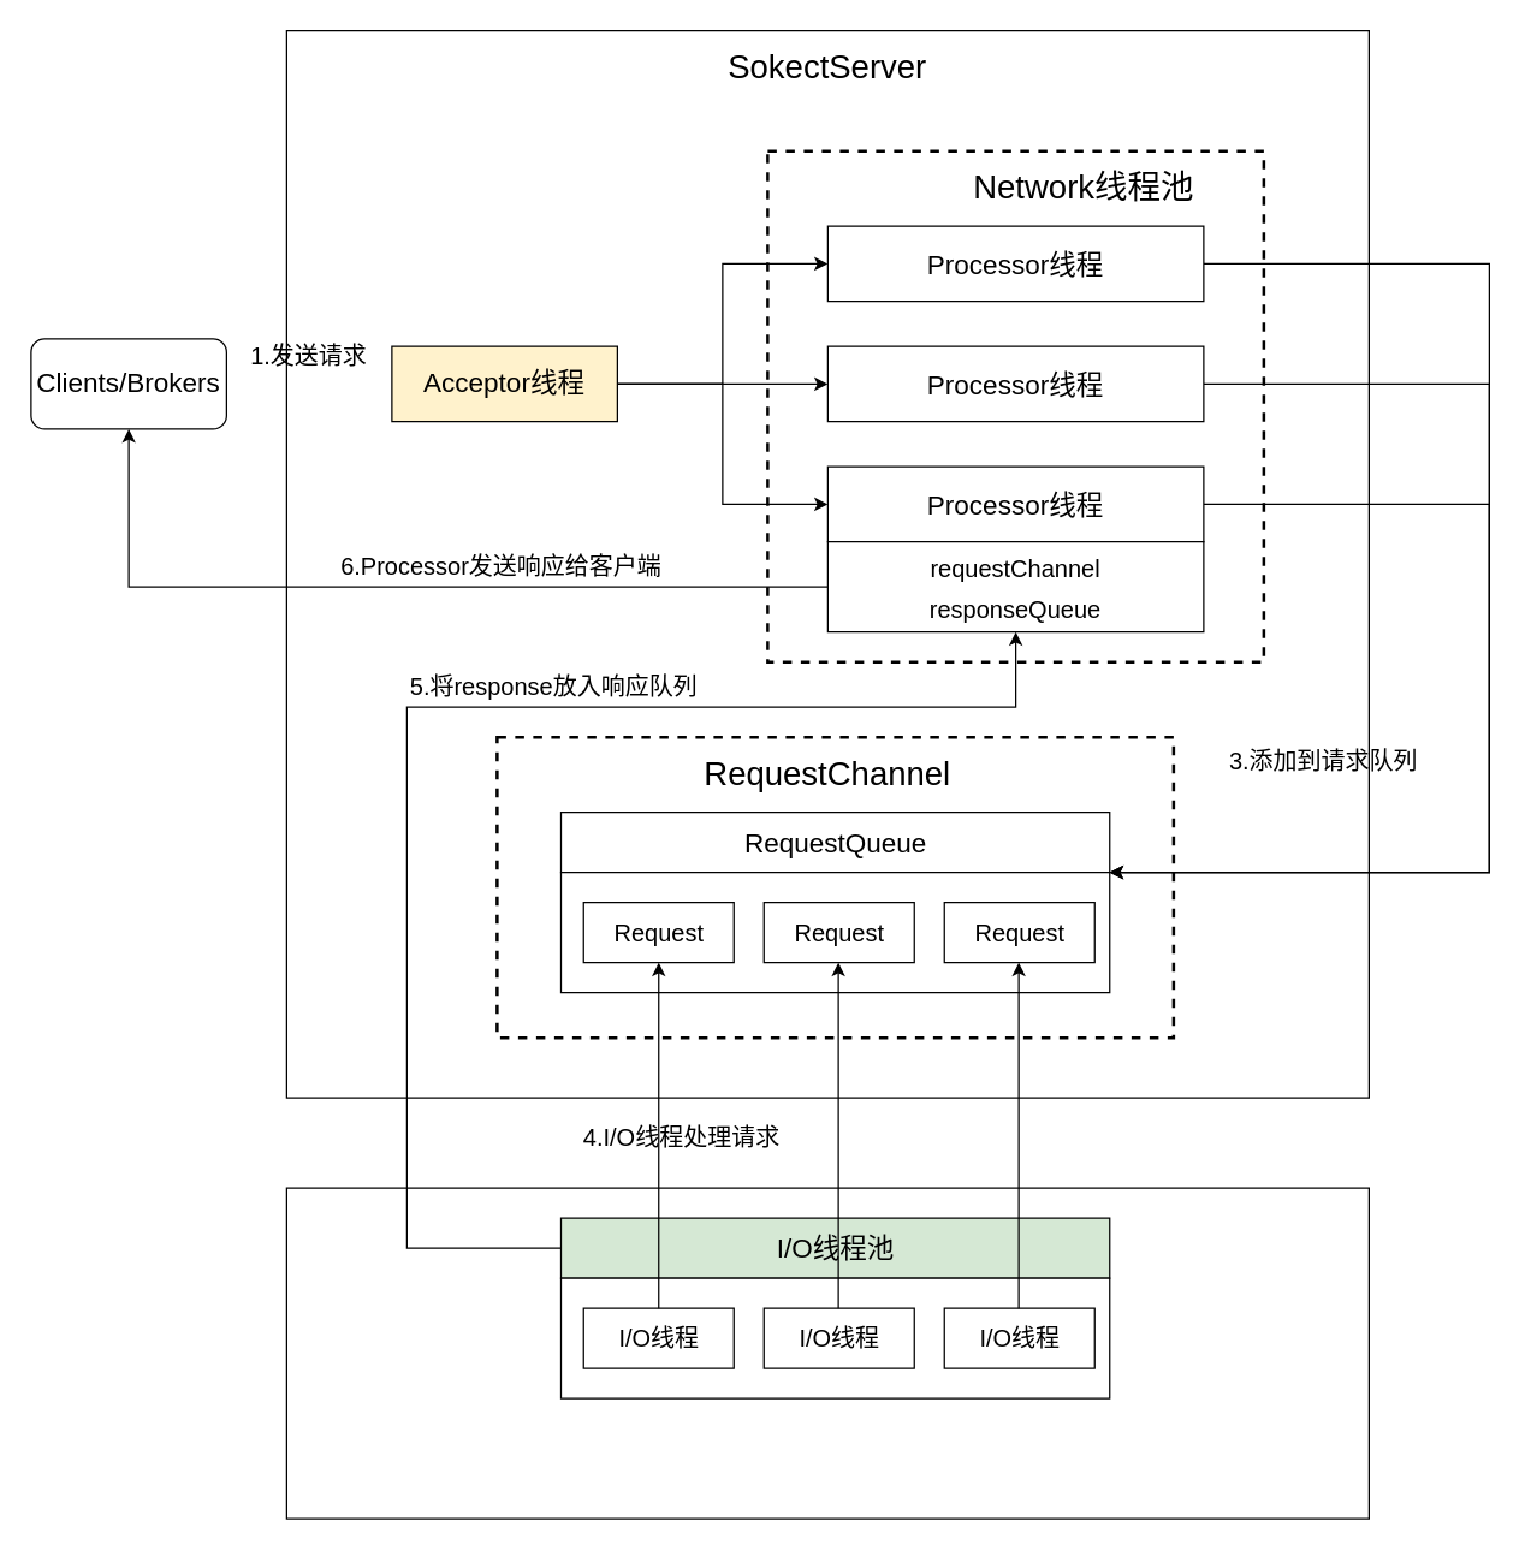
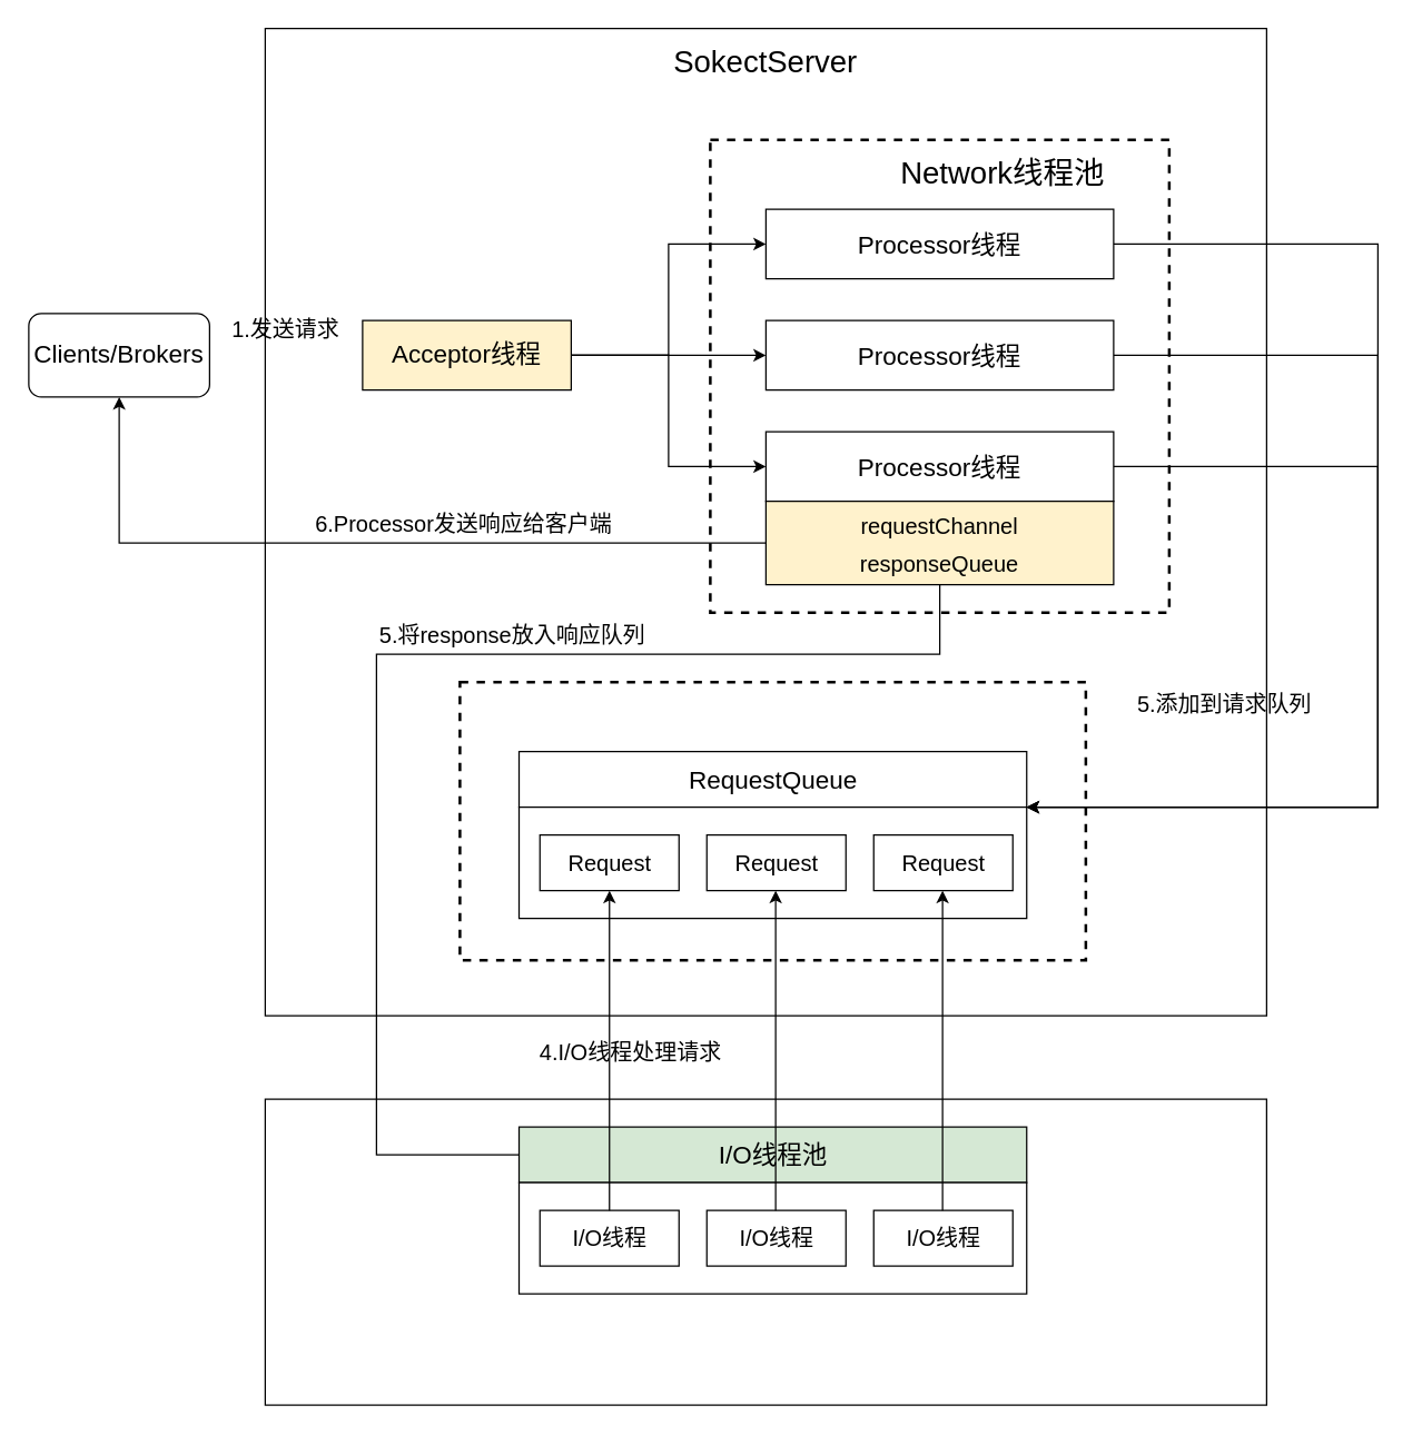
- <mxCell id="15" value="&lt;font style=&quot;font-size: 16px;&quot;&gt;requestChannel&lt;br&gt;responseQueue&lt;br&gt;&lt;/font&gt;" style="rounded=0;whiteSpace=wrap;html=1;fontSize=22;" parent="1" vertex="1"><mxGeometry x="550" y="360" width="250" height="60" as="geometry" /></mxCell>
+ <mxCell id="15" value="&lt;font style=&quot;font-size: 16px;&quot;&gt;requestChannel&lt;br&gt;responseQueue&lt;br&gt;&lt;/font&gt;" style="rounded=0;whiteSpace=wrap;html=1;fontSize=22;fillColor=#fff2cc;" parent="1" vertex="1"><mxGeometry x="550" y="360" width="250" height="60" as="geometry" /></mxCell>
- <mxCell id="22" style="edgeStyle=orthogonalEdgeStyle;rounded=0;orthogonalLoop=1;jettySize=auto;html=1;entryX=0.5;entryY=1;entryDx=0;entryDy=0;fontSize=16;" parent="1" source="23" target="15" edge="1"><mxGeometry relative="1" as="geometry"><Array as="points"><mxPoint x="270" y="830" /><mxPoint x="270" y="470" /><mxPoint x="675" y="470" /></Array></mxGeometry></mxCell>
+ <mxCell id="22" style="edgeStyle=orthogonalEdgeStyle;rounded=0;orthogonalLoop=1;jettySize=auto;html=1;entryX=0.5;entryY=1;entryDx=0;entryDy=0;fontSize=16;endArrow=none;" parent="1" source="23" target="15" edge="1"><mxGeometry relative="1" as="geometry"><Array as="points"><mxPoint x="270" y="830" /><mxPoint x="270" y="470" /><mxPoint x="675" y="470" /></Array></mxGeometry></mxCell>
- <mxCell id="34" value="&lt;font style=&quot;font-size: 16px;&quot;&gt;3.添加到请求队列&lt;/font&gt;" style="text;html=1;strokeColor=none;fillColor=none;align=center;verticalAlign=middle;whiteSpace=wrap;rounded=0;fontSize=22;" parent="1" vertex="1"><mxGeometry x="760" y="490" width="240" height="30" as="geometry" /></mxCell>
+ <mxCell id="34" value="&lt;font style=&quot;font-size: 16px;&quot;&gt;5.添加到请求队列&lt;/font&gt;" style="text;html=1;strokeColor=none;fillColor=none;align=center;verticalAlign=middle;whiteSpace=wrap;rounded=0;fontSize=22;" parent="1" vertex="1"><mxGeometry x="760" y="490" width="240" height="30" as="geometry" /></mxCell>
- <mxCell id="21" value="RequestChannel" style="text;html=1;strokeColor=none;fillColor=none;align=center;verticalAlign=middle;whiteSpace=wrap;rounded=0;fontSize=22;" parent="1" vertex="1"><mxGeometry x="520" y="500" width="60" height="30" as="geometry" /></mxCell>
